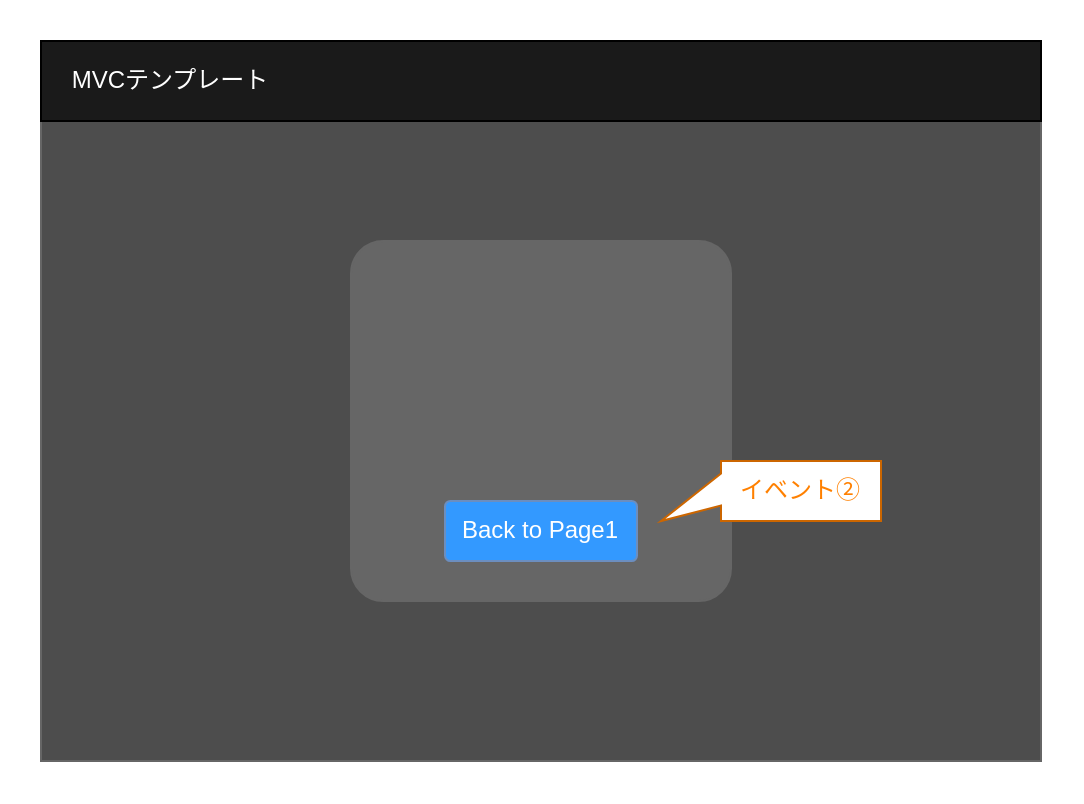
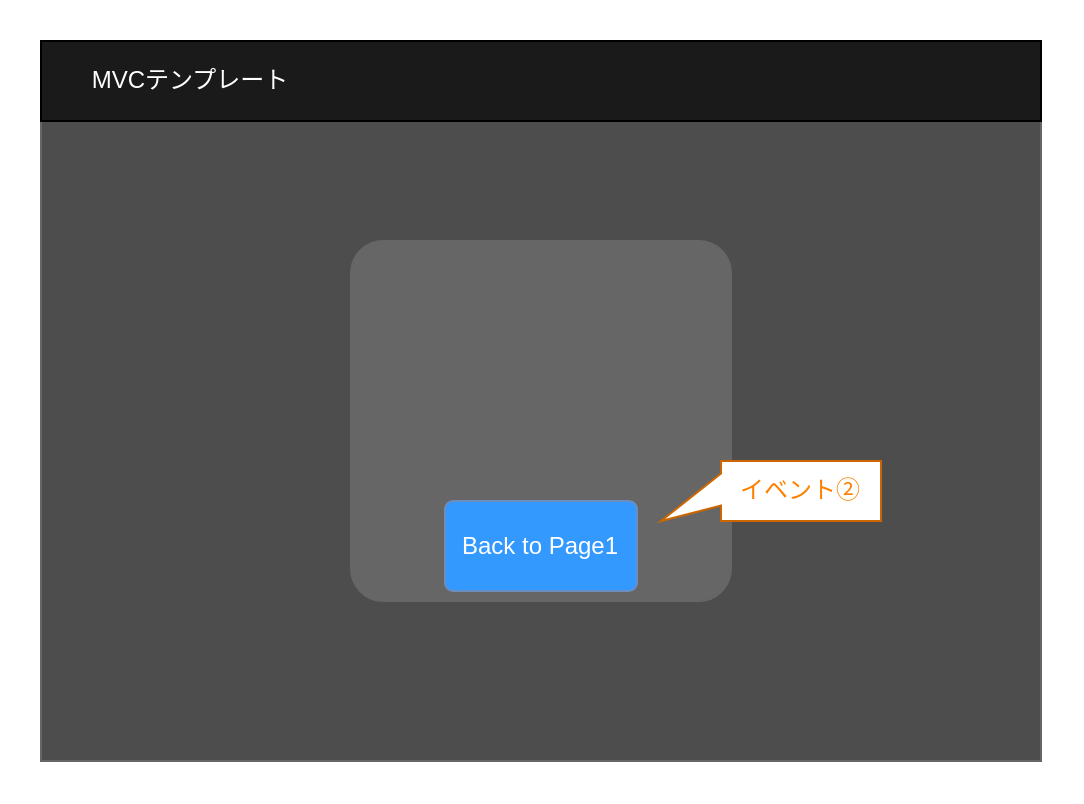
- <mxCell id="5" value="&lt;font color=&quot;#ffffff&quot;&gt;MVCテンプレート&lt;/font&gt;" style="text;html=1;strokeColor=none;fillColor=none;align=center;verticalAlign=middle;whiteSpace=wrap;rounded=0;" parent="1" vertex="1"><mxGeometry x="20" y="25" width="130" height="30" as="geometry" /></mxCell>
+ <mxCell id="5" value="&lt;font color=&quot;#ffffff&quot;&gt;MVCテンプレート&lt;/font&gt;" style="text;html=1;strokeColor=none;fillColor=none;align=center;verticalAlign=middle;whiteSpace=wrap;rounded=0;" parent="1" vertex="1"><mxGeometry x="30" y="25" width="130" height="30" as="geometry" /></mxCell>
- <mxCell id="6" value="Back to Page1" style="rounded=1;whiteSpace=wrap;html=1;fillColor=#3399FF;strokeColor=#6c8ebf;arcSize=9;fontColor=#FFFFFF;" parent="1" vertex="1"><mxGeometry x="222" y="250" width="96" height="30" as="geometry" /></mxCell>
+ <mxCell id="6" value="Back to Page1" style="rounded=1;whiteSpace=wrap;html=1;fillColor=#3399FF;strokeColor=#6c8ebf;arcSize=9;fontColor=#FFFFFF;" parent="1" vertex="1"><mxGeometry x="222" y="250" width="96" height="45" as="geometry" /></mxCell>
